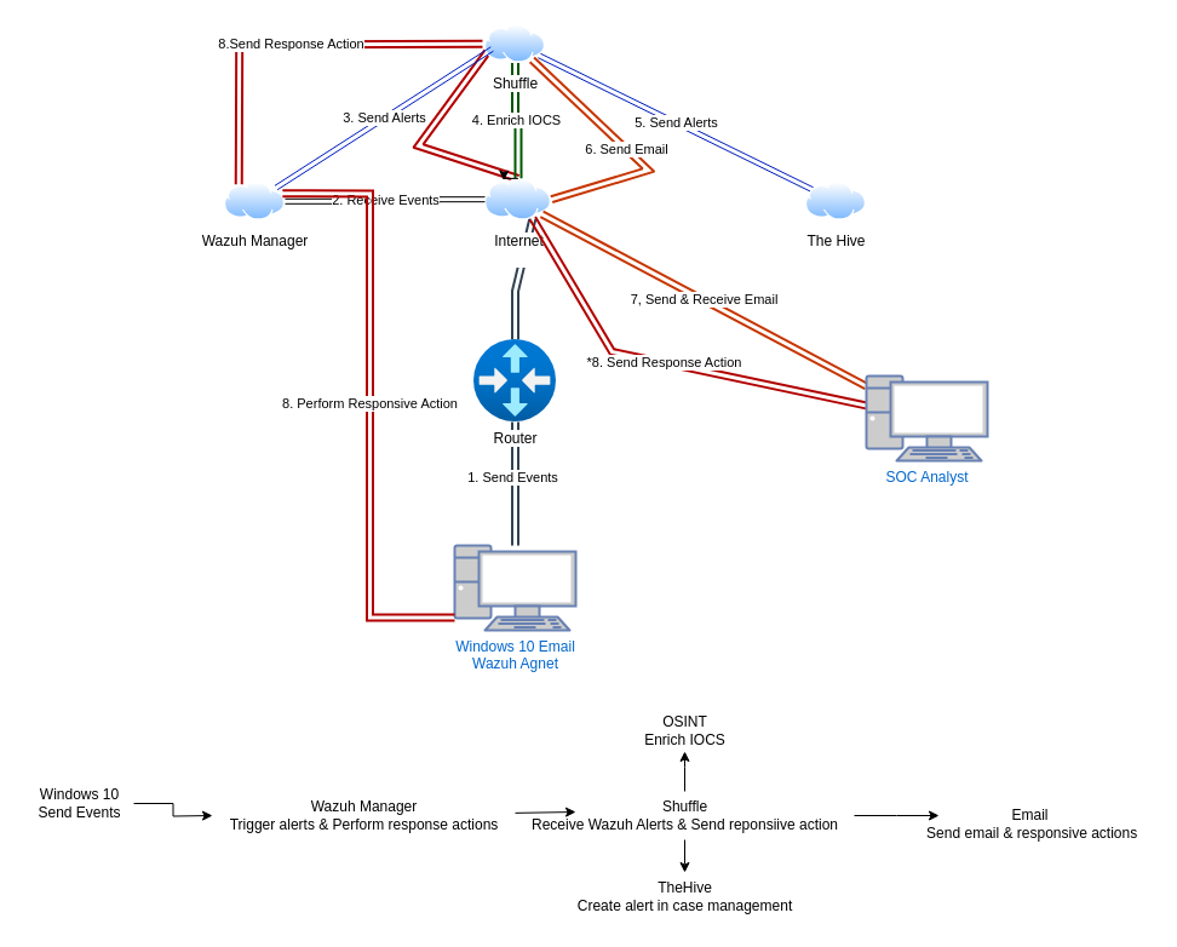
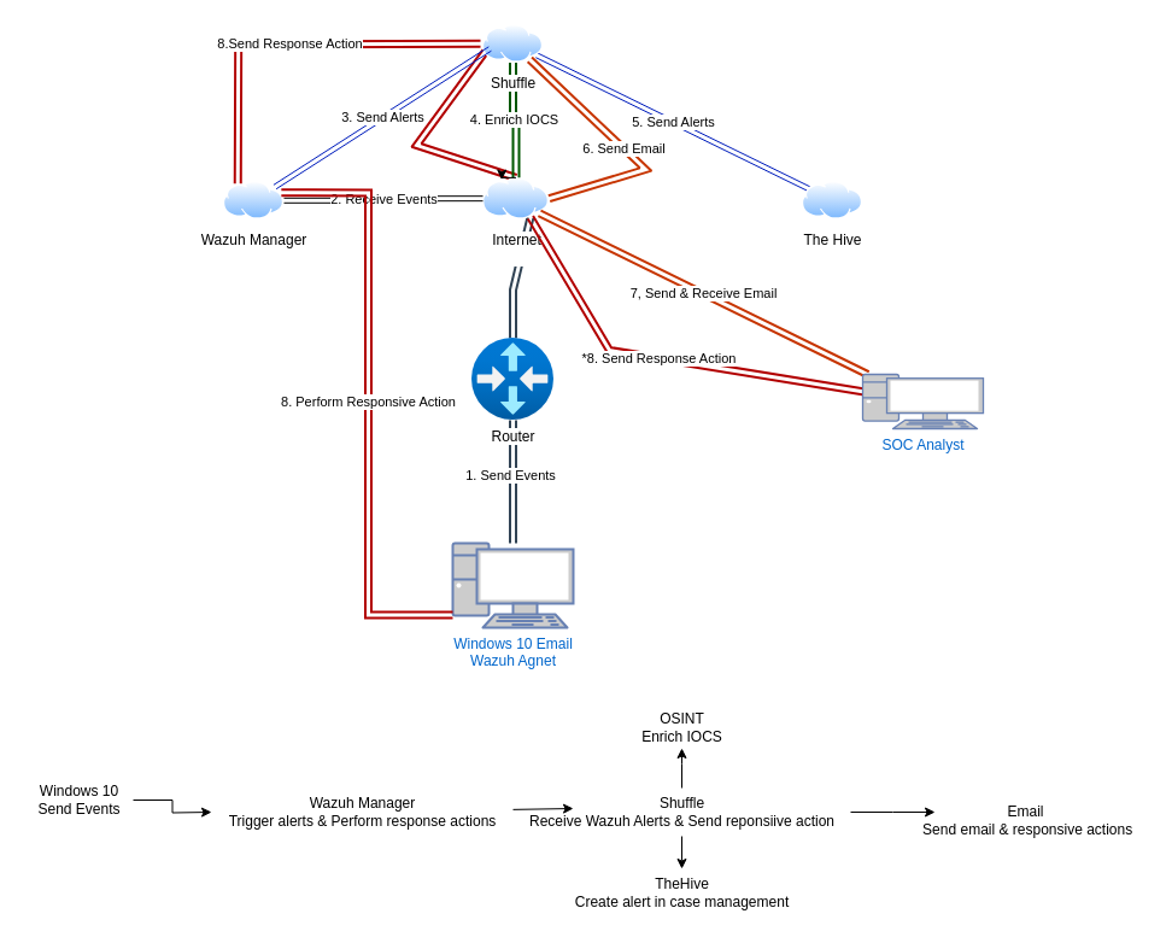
- <mxCell id="21" value="SOC Analyst" style="fontColor=#0066CC;verticalAlign=top;verticalLabelPosition=bottom;labelPosition=center;align=center;html=1;outlineConnect=0;fillColor=#CCCCCC;strokeColor=#6881B3;gradientColor=none;gradientDirection=north;strokeWidth=2;shape=mxgraph.networks.pc;" vertex="1" parent="1"><mxGeometry x="715" y="310" width="100" height="70" as="geometry" /></mxCell>
+ <mxCell id="21" value="SOC Analyst" style="fontColor=#0066CC;verticalAlign=top;verticalLabelPosition=bottom;labelPosition=center;align=center;html=1;outlineConnect=0;fillColor=#CCCCCC;strokeColor=#6881B3;gradientColor=none;gradientDirection=north;strokeWidth=2;shape=mxgraph.networks.pc;" vertex="1" parent="1"><mxGeometry x="715" y="310" width="100" height="45" as="geometry" /></mxCell>
